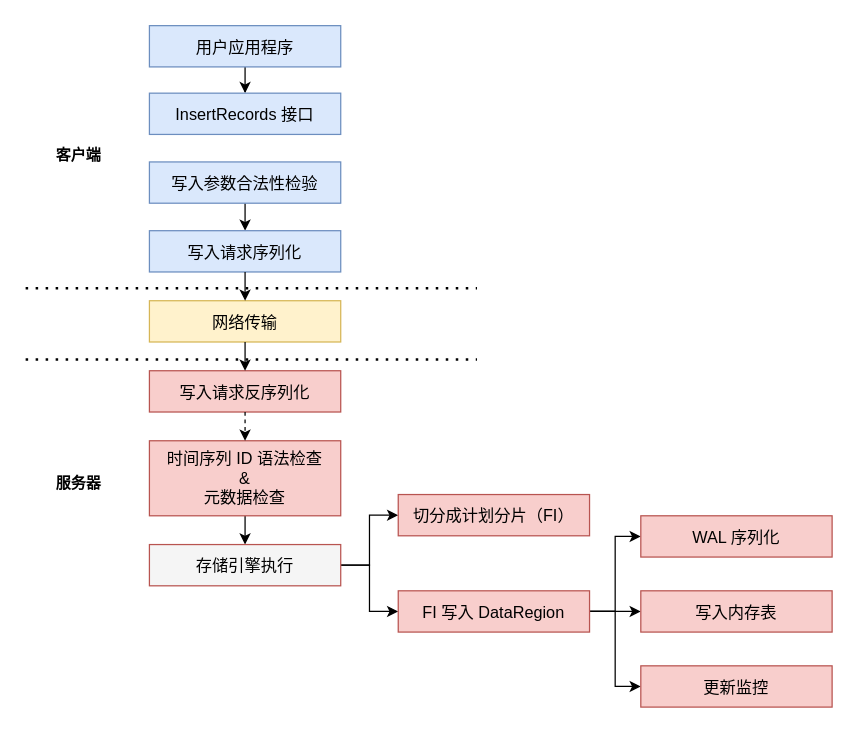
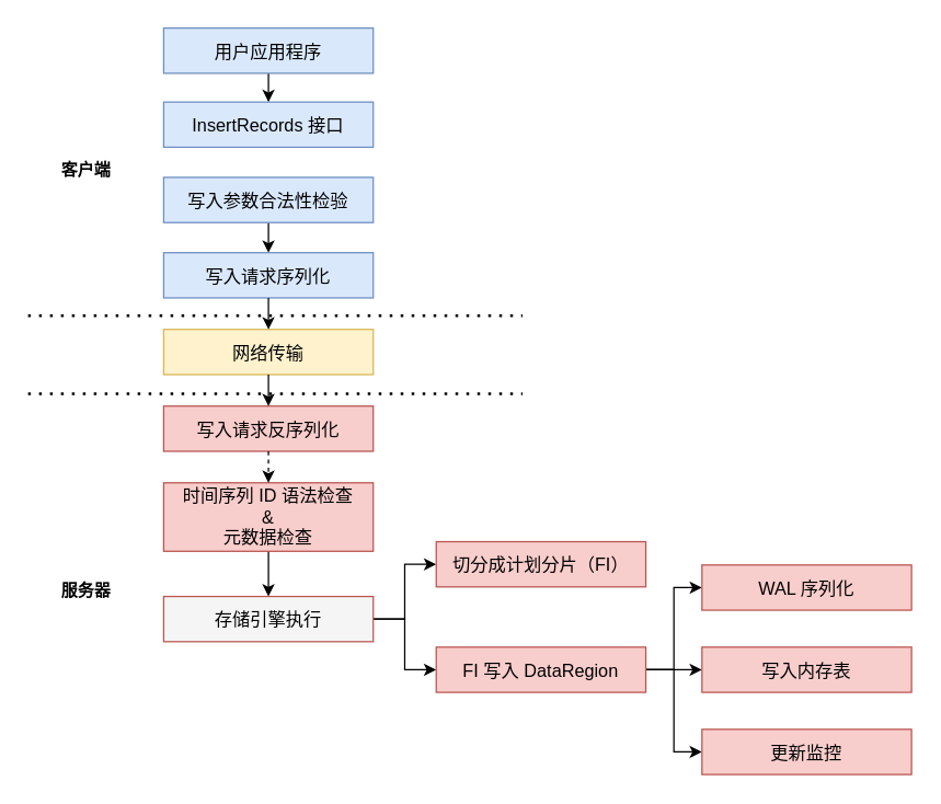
- <mxCell id="11" value="&lt;span style=&quot;font-size: 13px;&quot;&gt;时间序列 ID 语法检查&lt;br&gt;&amp;amp;&lt;br&gt;元数据检查&lt;br&gt;&lt;/span&gt;" style="rounded=0;whiteSpace=wrap;html=1;fillColor=#f8cecc;strokeColor=#b85450;" vertex="1" parent="1"><mxGeometry x="119" y="352" width="153" height="60" as="geometry" /></mxCell>
+ <mxCell id="11" value="&lt;span style=&quot;font-size: 13px;&quot;&gt;时间序列 ID 语法检查&lt;br&gt;&amp;amp;&lt;br&gt;元数据检查&lt;br&gt;&lt;/span&gt;" style="rounded=0;whiteSpace=wrap;html=1;fillColor=#f8cecc;strokeColor=#b85450;" vertex="1" parent="1"><mxGeometry x="119" y="352" width="153" height="50" as="geometry" /></mxCell>
- <mxCell id="25" value="&lt;b&gt;服务器&lt;/b&gt;" style="text;html=1;align=center;verticalAlign=middle;resizable=0;points=[];autosize=1;strokeColor=none;fillColor=none;" vertex="1" parent="1"><mxGeometry x="35" y="373" width="54" height="26" as="geometry" /></mxCell>
+ <mxCell id="25" value="&lt;b&gt;服务器&lt;/b&gt;" style="text;html=1;align=center;verticalAlign=middle;resizable=0;points=[];autosize=1;strokeColor=none;fillColor=none;" vertex="1" parent="1"><mxGeometry x="35" y="418" width="54" height="26" as="geometry" /></mxCell>
